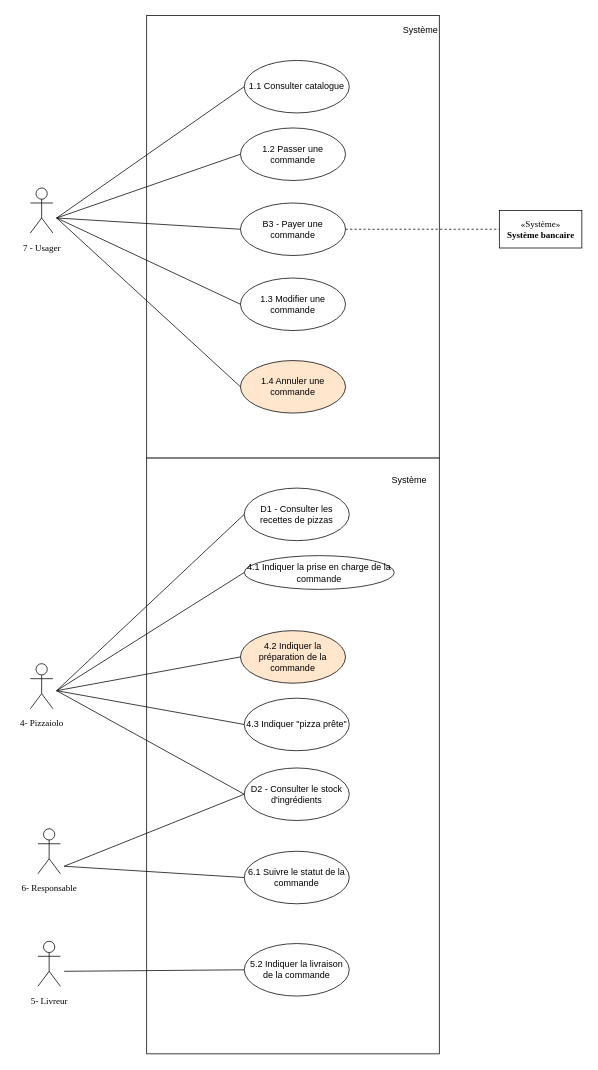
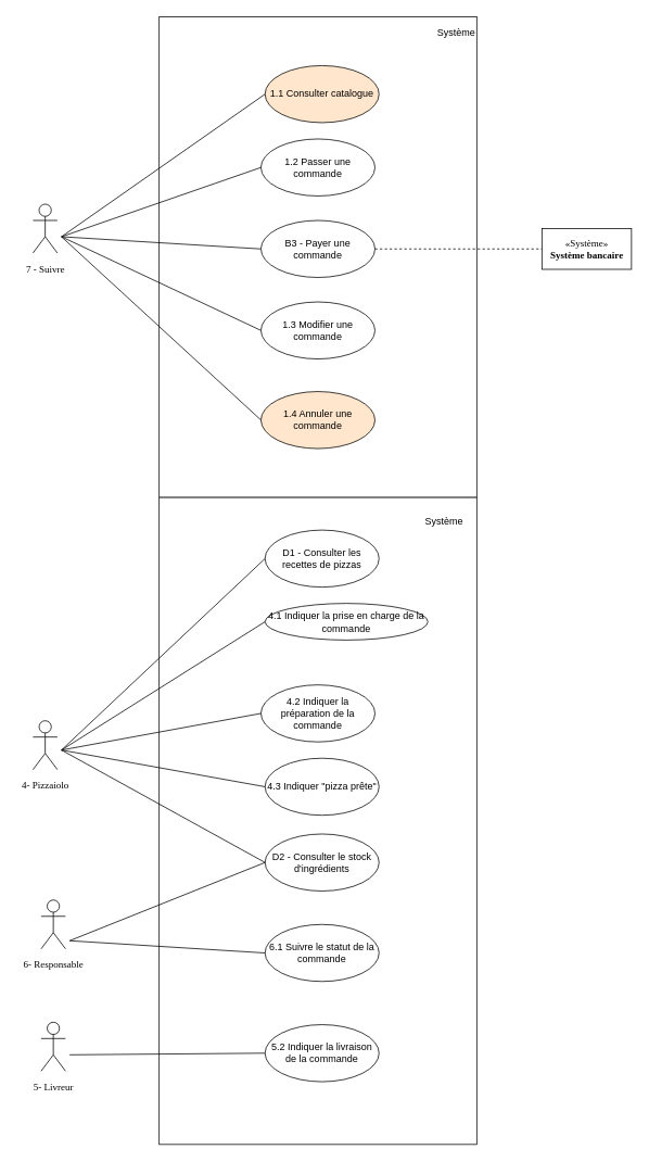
- <mxCell id="17" value="1.1 Consulter catalogue" style="ellipse;whiteSpace=wrap;html=1;" vertex="1" parent="1"><mxGeometry x="325" y="80" width="140" height="70" as="geometry" /></mxCell>
+ <mxCell id="17" value="1.1 Consulter catalogue" style="ellipse;whiteSpace=wrap;html=1;fillColor=#ffe6cc;" vertex="1" parent="1"><mxGeometry x="325" y="80" width="140" height="70" as="geometry" /></mxCell>
- <mxCell id="4" value="7 - Usager" style="text;html=1;align=center;verticalAlign=middle;resizable=0;points=[];autosize=1;fontFamily=Times New Roman;fontColor=none;" vertex="1" parent="2"><mxGeometry x="-15" y="70" width="70" height="20" as="geometry" /></mxCell>
+ <mxCell id="4" value="7 - Suivre" style="text;html=1;align=center;verticalAlign=middle;resizable=0;points=[];autosize=1;fontFamily=Times New Roman;fontColor=none;" vertex="1" parent="2"><mxGeometry x="-15" y="70" width="70" height="20" as="geometry" /></mxCell>
- <mxCell id="25" value="4.2 Indiquer la préparation de la commande" style="ellipse;whiteSpace=wrap;html=1;fillColor=#ffe6cc;" vertex="1" parent="1"><mxGeometry x="320" y="840" width="140" height="70" as="geometry" /></mxCell>
+ <mxCell id="25" value="4.2 Indiquer la préparation de la commande" style="ellipse;whiteSpace=wrap;html=1;" vertex="1" parent="1"><mxGeometry x="320" y="840" width="140" height="70" as="geometry" /></mxCell>
